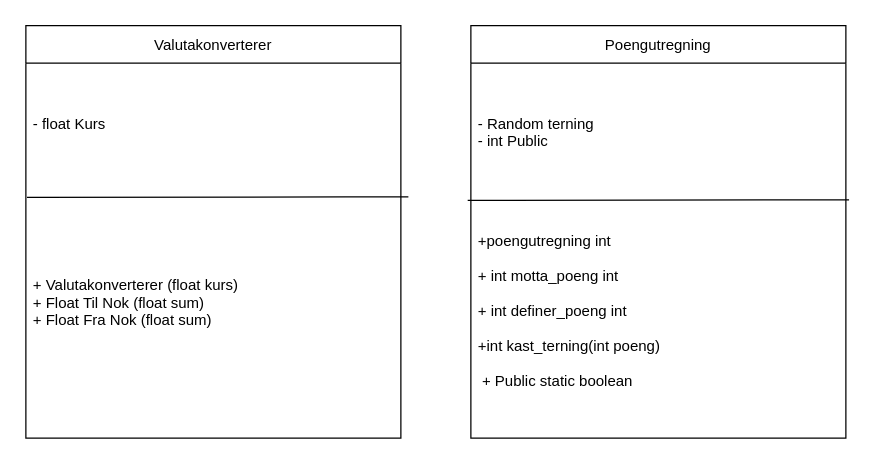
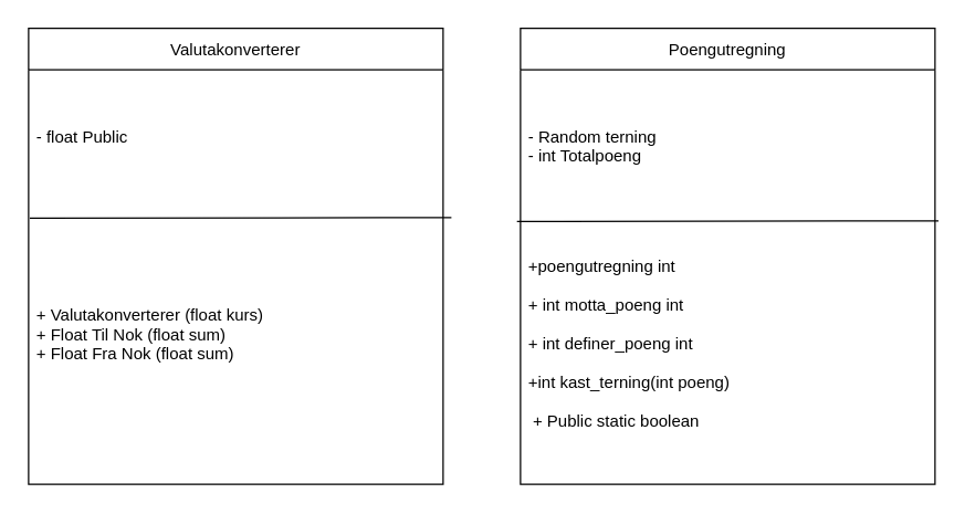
- <mxCell id="7" value="- float Kurs&#10;" style="text;strokeColor=none;fillColor=none;align=left;verticalAlign=middle;spacingLeft=4;spacingRight=4;overflow=hidden;points=[[0,0.5],[1,0.5]];portConstraint=eastwest;rotatable=0;" vertex="1" parent="6"><mxGeometry y="30" width="300" height="110" as="geometry" /></mxCell>
+ <mxCell id="7" value="- float Public&#10;" style="text;strokeColor=none;fillColor=none;align=left;verticalAlign=middle;spacingLeft=4;spacingRight=4;overflow=hidden;points=[[0,0.5],[1,0.5]];portConstraint=eastwest;rotatable=0;" vertex="1" parent="6"><mxGeometry y="30" width="300" height="110" as="geometry" /></mxCell>
- <mxCell id="3" value="- Random terning&#10;- int Public " style="text;strokeColor=none;fillColor=none;align=left;verticalAlign=middle;spacingLeft=4;spacingRight=4;overflow=hidden;points=[[0,0.5],[1,0.5]];portConstraint=eastwest;rotatable=0;" vertex="1" parent="2"><mxGeometry y="30" width="300" height="110" as="geometry" /></mxCell>
+ <mxCell id="3" value="- Random terning&#10;- int Totalpoeng " style="text;strokeColor=none;fillColor=none;align=left;verticalAlign=middle;spacingLeft=4;spacingRight=4;overflow=hidden;points=[[0,0.5],[1,0.5]];portConstraint=eastwest;rotatable=0;" vertex="1" parent="2"><mxGeometry y="30" width="300" height="110" as="geometry" /></mxCell>
